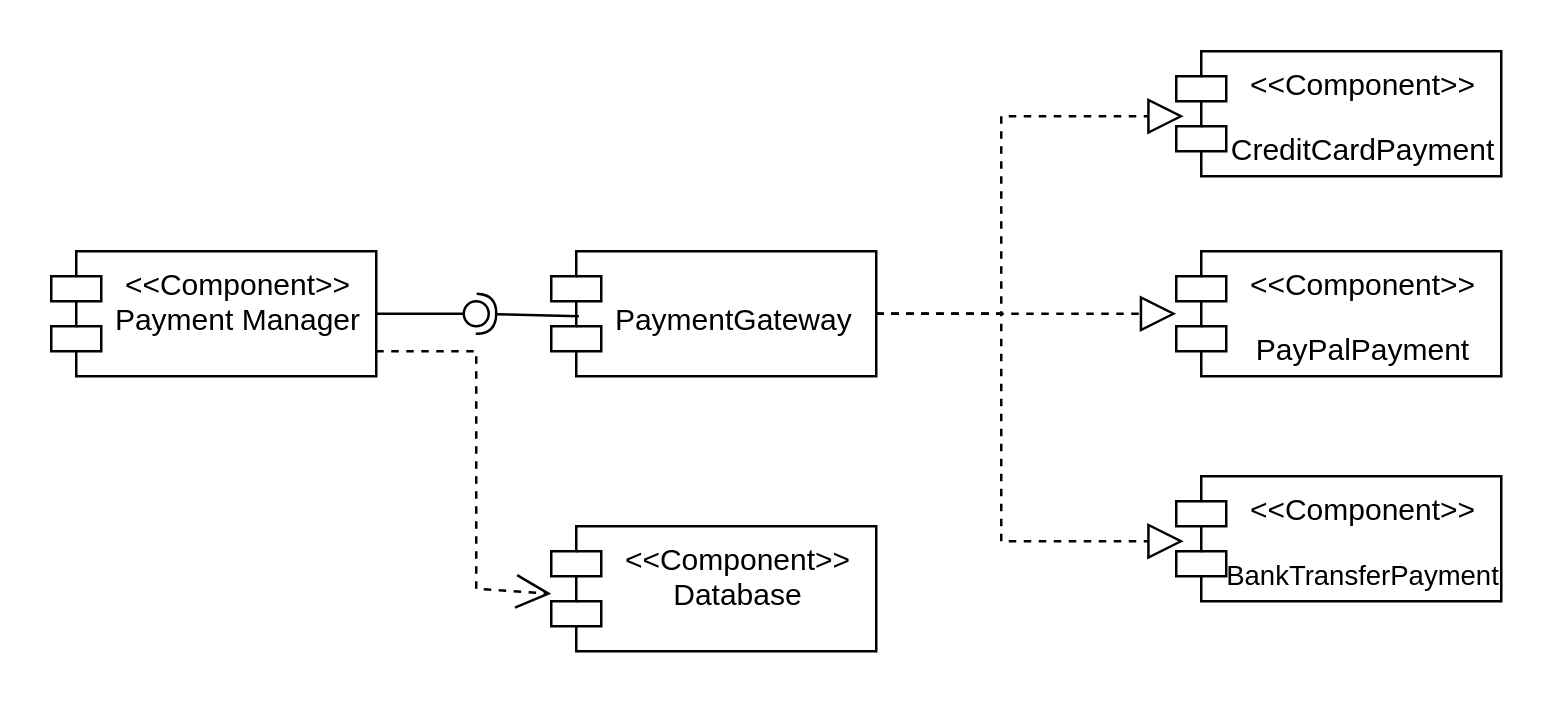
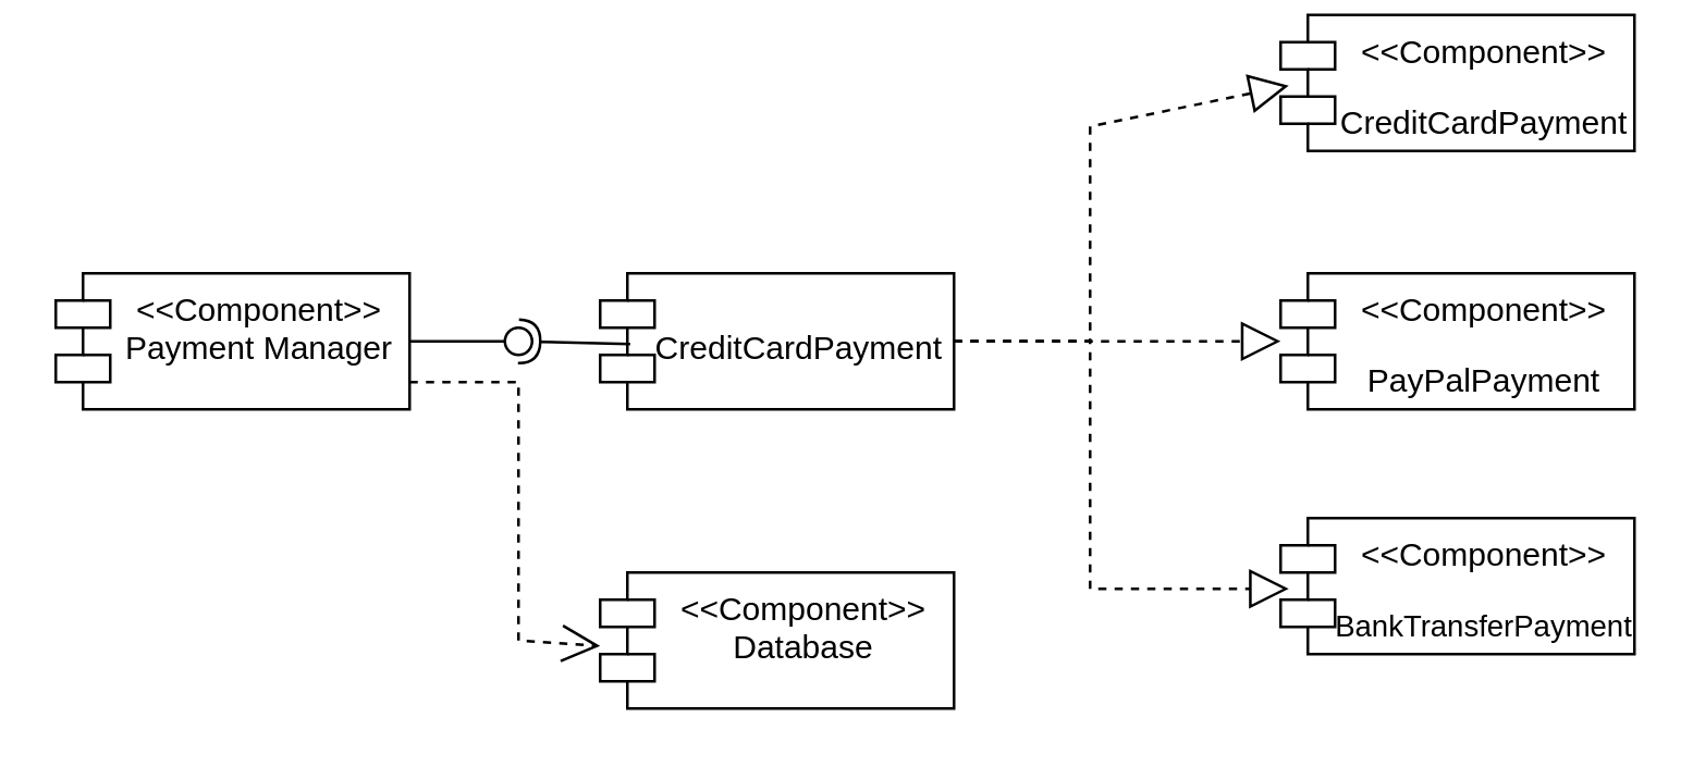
- <mxCell id="9" value="&amp;lt;&amp;lt;Component&amp;gt;&amp;gt;&lt;div&gt;&lt;p data-pm-slice=&quot;1 1 [&amp;quot;ordered_list&amp;quot;,{&amp;quot;spread&amp;quot;:true,&amp;quot;startingNumber&amp;quot;:1,&amp;quot;start&amp;quot;:378,&amp;quot;end&amp;quot;:1931},&amp;quot;regular_list_item&amp;quot;,{&amp;quot;start&amp;quot;:777,&amp;quot;end&amp;quot;:1446},&amp;quot;list&amp;quot;,{&amp;quot;spread&amp;quot;:false,&amp;quot;start&amp;quot;:822,&amp;quot;end&amp;quot;:1446},&amp;quot;regular_list_item&amp;quot;,{&amp;quot;start&amp;quot;:949,&amp;quot;end&amp;quot;:1151},&amp;quot;list&amp;quot;,{&amp;quot;spread&amp;quot;:false,&amp;quot;start&amp;quot;:971,&amp;quot;end&amp;quot;:1151},&amp;quot;regular_list_item&amp;quot;,{&amp;quot;start&amp;quot;:971,&amp;quot;end&amp;quot;:1029}]&quot;&gt;CreditCardPayment&lt;/p&gt;&lt;/div&gt;" style="shape=module;align=left;spacingLeft=20;align=center;verticalAlign=top;whiteSpace=wrap;html=1;" vertex="1" parent="1"><mxGeometry x="470" y="20" width="130" height="50" as="geometry" /></mxCell>
+ <mxCell id="9" value="&amp;lt;&amp;lt;Component&amp;gt;&amp;gt;&lt;div&gt;&lt;p data-pm-slice=&quot;1 1 [&amp;quot;ordered_list&amp;quot;,{&amp;quot;spread&amp;quot;:true,&amp;quot;startingNumber&amp;quot;:1,&amp;quot;start&amp;quot;:378,&amp;quot;end&amp;quot;:1931},&amp;quot;regular_list_item&amp;quot;,{&amp;quot;start&amp;quot;:777,&amp;quot;end&amp;quot;:1446},&amp;quot;list&amp;quot;,{&amp;quot;spread&amp;quot;:false,&amp;quot;start&amp;quot;:822,&amp;quot;end&amp;quot;:1446},&amp;quot;regular_list_item&amp;quot;,{&amp;quot;start&amp;quot;:949,&amp;quot;end&amp;quot;:1151},&amp;quot;list&amp;quot;,{&amp;quot;spread&amp;quot;:false,&amp;quot;start&amp;quot;:971,&amp;quot;end&amp;quot;:1151},&amp;quot;regular_list_item&amp;quot;,{&amp;quot;start&amp;quot;:971,&amp;quot;end&amp;quot;:1029}]&quot;&gt;CreditCardPayment&lt;/p&gt;&lt;/div&gt;" style="shape=module;align=left;spacingLeft=20;align=center;verticalAlign=top;whiteSpace=wrap;html=1;" vertex="1" parent="1"><mxGeometry x="470" y="5" width="130" height="50" as="geometry" /></mxCell>
- <mxCell id="3" value="&lt;div&gt;&lt;br&gt;&lt;/div&gt;PaymentGateway&amp;nbsp;" style="shape=module;align=left;spacingLeft=20;align=center;verticalAlign=top;whiteSpace=wrap;html=1;" vertex="1" parent="1"><mxGeometry x="220" y="100" width="130" height="50" as="geometry" /></mxCell>
+ <mxCell id="3" value="&lt;div&gt;&lt;br&gt;&lt;/div&gt;CreditCardPayment&amp;nbsp;" style="shape=module;align=left;spacingLeft=20;align=center;verticalAlign=top;whiteSpace=wrap;html=1;" vertex="1" parent="1"><mxGeometry x="220" y="100" width="130" height="50" as="geometry" /></mxCell>
